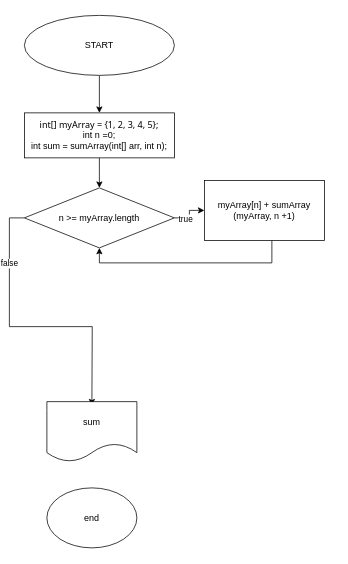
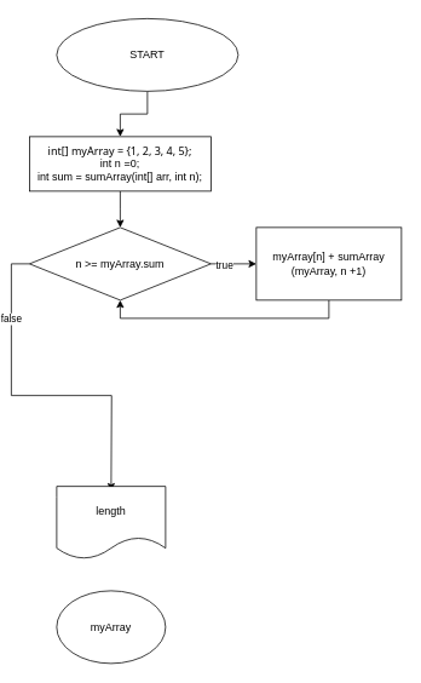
- <mxCell id="3" value="START" style="ellipse;whiteSpace=wrap;html=1;" vertex="1" parent="1"><mxGeometry x="20" y="20" width="200" height="80" as="geometry" /></mxCell>
+ <mxCell id="3" value="START" style="ellipse;whiteSpace=wrap;html=1;" vertex="1" parent="1"><mxGeometry x="50" y="20" width="200" height="80" as="geometry" /></mxCell>
- <mxCell id="12" value="myArray[n] + sumArray (myArray, n +1)" style="rounded=0;whiteSpace=wrap;html=1;" vertex="1" parent="1"><mxGeometry x="260" y="240" width="160" height="80" as="geometry" /></mxCell>
+ <mxCell id="12" value="myArray[n] + sumArray (myArray, n +1)" style="rounded=0;whiteSpace=wrap;html=1;" vertex="1" parent="1"><mxGeometry x="270" y="250" width="160" height="80" as="geometry" /></mxCell>
- <mxCell id="10" value="n &amp;gt;= myArray.length" style="rhombus;whiteSpace=wrap;html=1;" vertex="1" parent="1"><mxGeometry x="20" y="250" width="200" height="80" as="geometry" /></mxCell>
+ <mxCell id="10" value="n &amp;gt;= myArray.sum" style="rhombus;whiteSpace=wrap;html=1;" vertex="1" parent="1"><mxGeometry x="20" y="250" width="200" height="80" as="geometry" /></mxCell>
- <mxCell id="13" value="sum" style="shape=document;whiteSpace=wrap;html=1;boundedLbl=1;" vertex="1" parent="1"><mxGeometry x="50" y="535" width="120" height="80" as="geometry" /></mxCell>
+ <mxCell id="13" value="length" style="shape=document;whiteSpace=wrap;html=1;boundedLbl=1;" vertex="1" parent="1"><mxGeometry x="50" y="535" width="120" height="80" as="geometry" /></mxCell>
- <mxCell id="14" value="end" style="ellipse;whiteSpace=wrap;html=1;" vertex="1" parent="1"><mxGeometry x="50" y="650" width="120" height="80" as="geometry" /></mxCell>
+ <mxCell id="14" value="myArray" style="ellipse;whiteSpace=wrap;html=1;" vertex="1" parent="1"><mxGeometry x="50" y="650" width="120" height="80" as="geometry" /></mxCell>
